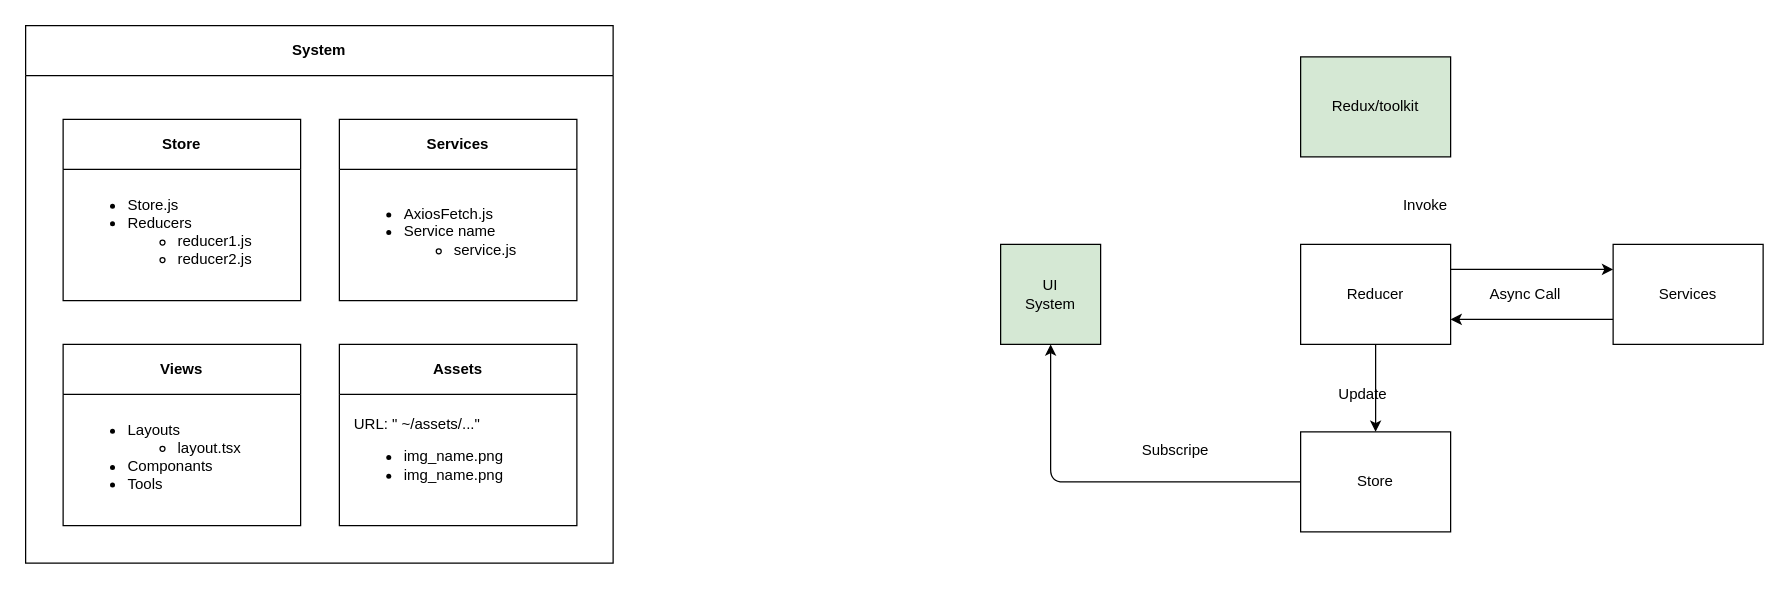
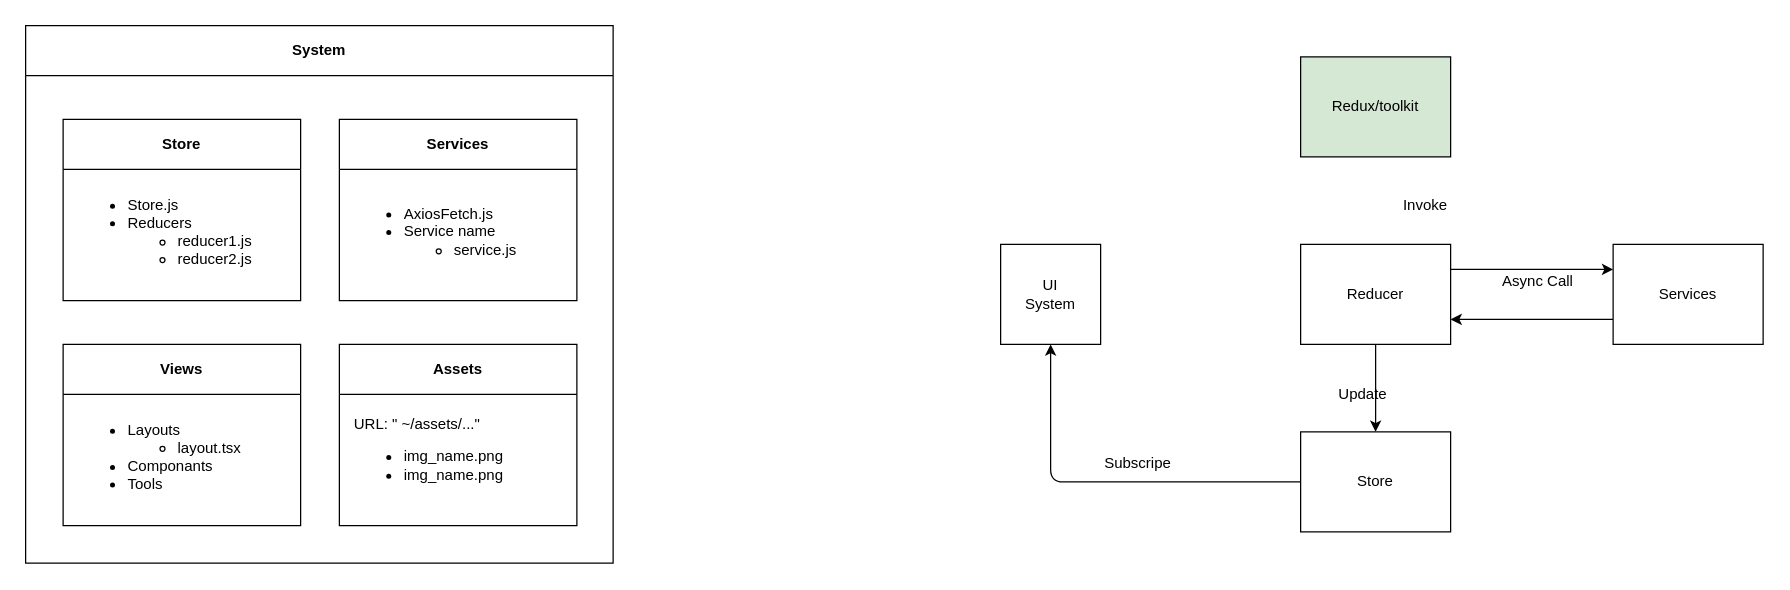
- <mxCell id="2" value="UI&lt;br&gt;System" style="whiteSpace=wrap;html=1;aspect=fixed;fillColor=#d5e8d4;" parent="1" vertex="1"><mxGeometry x="800" y="195" width="80" height="80" as="geometry" /></mxCell>
+ <mxCell id="2" value="UI&lt;br&gt;System" style="whiteSpace=wrap;html=1;aspect=fixed;" parent="1" vertex="1"><mxGeometry x="800" y="195" width="80" height="80" as="geometry" /></mxCell>
- <mxCell id="23" value="Async Call" style="text;html=1;strokeColor=none;fillColor=none;align=center;verticalAlign=middle;whiteSpace=wrap;rounded=0;" parent="1" vertex="1"><mxGeometry x="1190" y="220" width="60" height="30" as="geometry" /></mxCell>
+ <mxCell id="23" value="Async Call" style="text;html=1;strokeColor=none;fillColor=none;align=center;verticalAlign=middle;whiteSpace=wrap;rounded=0;" parent="1" vertex="1"><mxGeometry x="1200" y="210" width="60" height="30" as="geometry" /></mxCell>
- <mxCell id="20" value="Subscripe" style="text;html=1;strokeColor=none;fillColor=none;align=center;verticalAlign=middle;whiteSpace=wrap;rounded=0;" parent="1" vertex="1"><mxGeometry x="910" y="345" width="60" height="30" as="geometry" /></mxCell>
+ <mxCell id="20" value="Subscripe" style="text;html=1;strokeColor=none;fillColor=none;align=center;verticalAlign=middle;whiteSpace=wrap;rounded=0;" parent="1" vertex="1"><mxGeometry x="880" y="355" width="60" height="30" as="geometry" /></mxCell>
